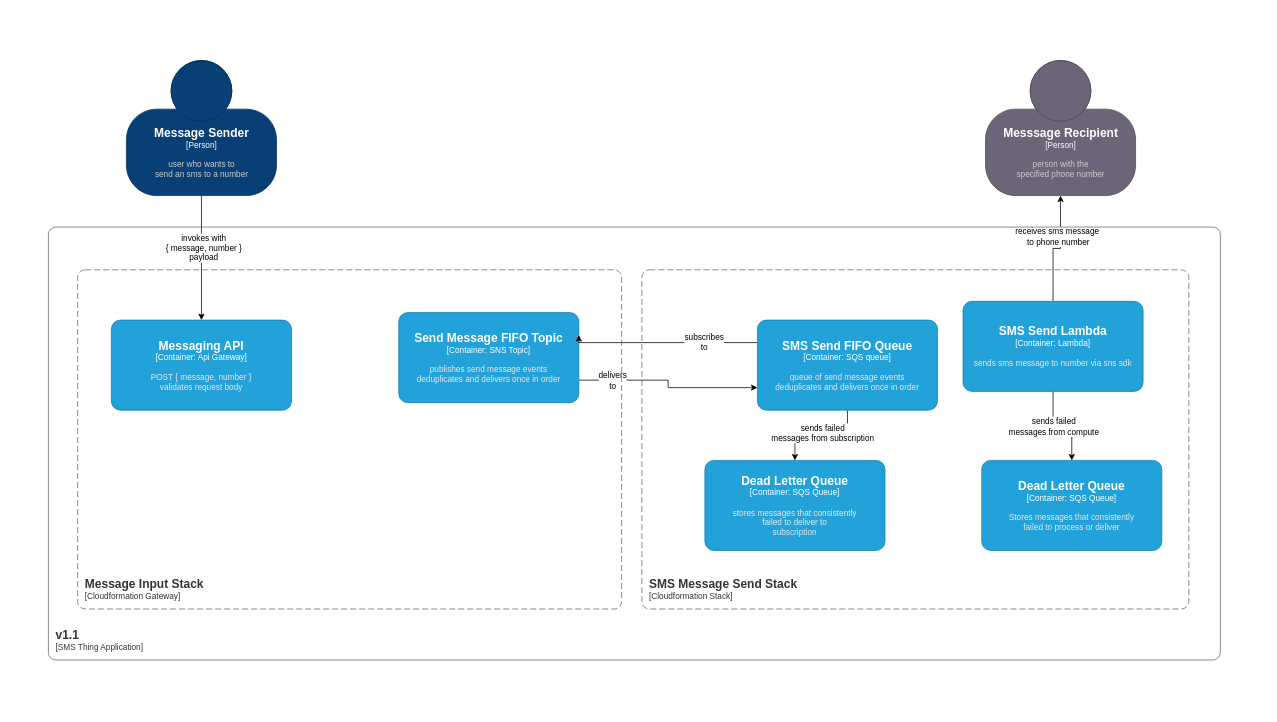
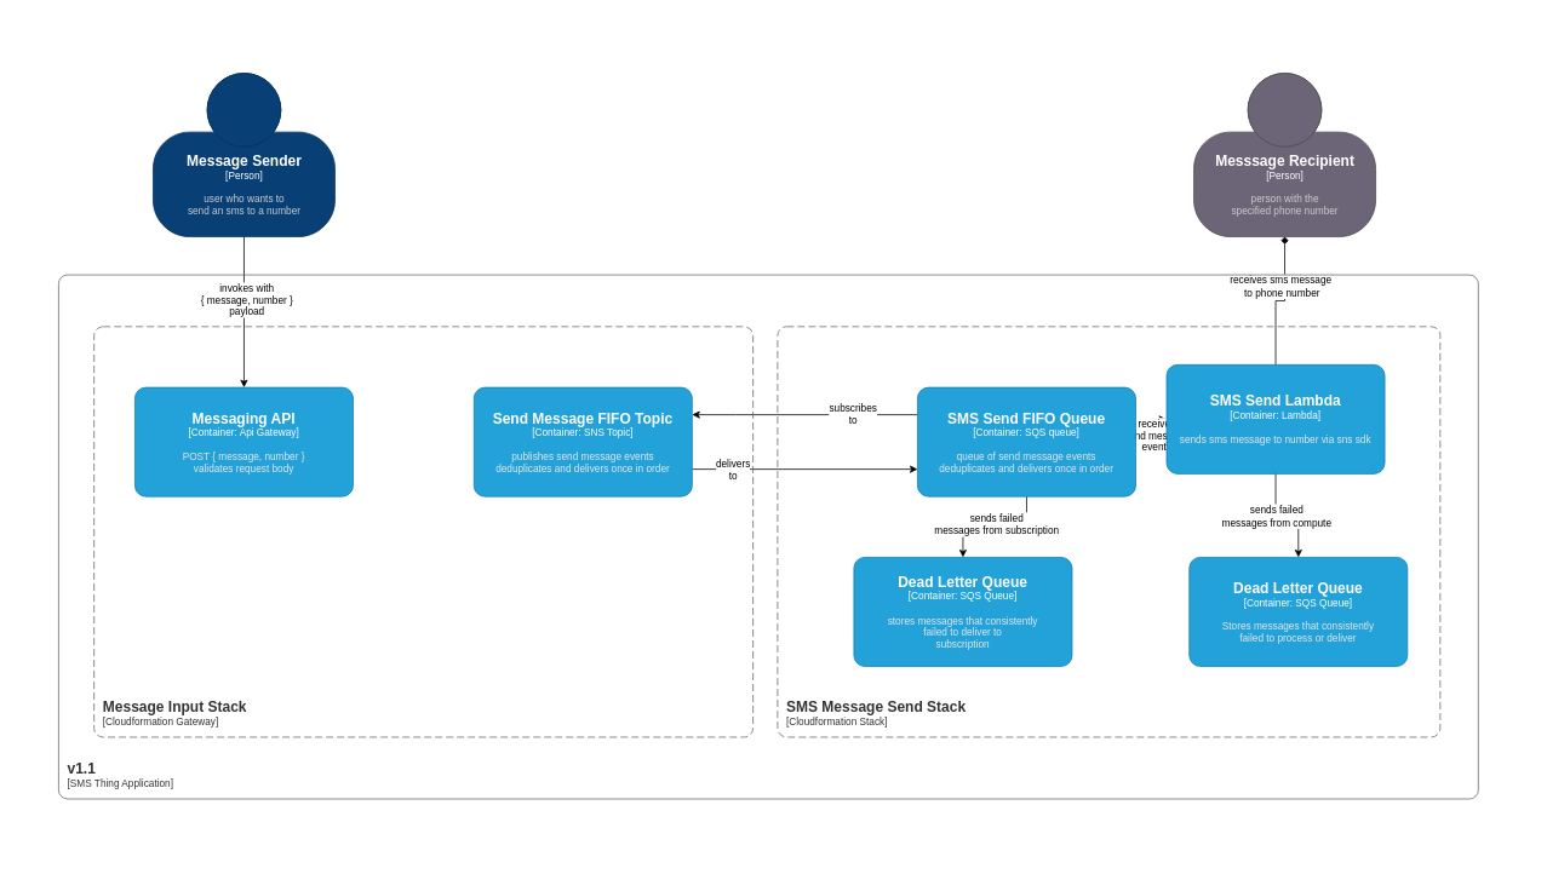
- <mxCell id="18" style="edgeStyle=orthogonalEdgeStyle;rounded=0;orthogonalLoop=1;jettySize=auto;html=1;entryX=0.5;entryY=1;entryDx=0;entryDy=0;entryPerimeter=0;" parent="1" source="22" target="23" edge="1"><mxGeometry relative="1" as="geometry" /></mxCell>
+ <mxCell id="18" style="edgeStyle=orthogonalEdgeStyle;rounded=0;orthogonalLoop=1;jettySize=auto;html=1;entryX=0.5;entryY=1;entryDx=0;entryDy=0;entryPerimeter=0;endArrow=diamond;" parent="1" source="22" target="23" edge="1"><mxGeometry relative="1" as="geometry" /></mxCell>
- <mxCell id="9" value="&lt;font style=&quot;font-size: 16px&quot;&gt;&lt;b&gt;Send Message FIFO Topic&lt;/b&gt;&lt;/font&gt;&lt;div&gt;[Container: SNS Topic]&lt;/div&gt;&lt;br&gt;&lt;div&gt;&lt;font style=&quot;font-size: 11px&quot;&gt;&lt;font color=&quot;#E6E6E6&quot;&gt;publishes send message events&#10;deduplicates and delivers once in order&lt;/font&gt;&lt;/div&gt;" style="rounded=1;whiteSpace=wrap;html=1;fontSize=11;labelBackgroundColor=none;fillColor=#23A2D9;fontColor=#ffffff;align=center;arcSize=10;strokeColor=#0E7DAD;metaEdit=1;resizable=0;points=[[0.25,0,0],[0.5,0,0],[0.75,0,0],[1,0.25,0],[1,0.5,0],[1,0.75,0],[0.75,1,0],[0.5,1,0],[0.25,1,0],[0,0.75,0],[0,0.5,0],[0,0.25,0]];" parent="1" vertex="1"><mxGeometry x="531" y="416" width="240" height="120" as="geometry" /></mxCell>
+ <mxCell id="9" value="&lt;font style=&quot;font-size: 16px&quot;&gt;&lt;b&gt;Send Message FIFO Topic&lt;/b&gt;&lt;/font&gt;&lt;div&gt;[Container: SNS Topic]&lt;/div&gt;&lt;br&gt;&lt;div&gt;&lt;font style=&quot;font-size: 11px&quot;&gt;&lt;font color=&quot;#E6E6E6&quot;&gt;publishes send message events&#10;deduplicates and delivers once in order&lt;/font&gt;&lt;/div&gt;" style="rounded=1;whiteSpace=wrap;html=1;fontSize=11;labelBackgroundColor=none;fillColor=#23A2D9;fontColor=#ffffff;align=center;arcSize=10;strokeColor=#0E7DAD;metaEdit=1;resizable=0;points=[[0.25,0,0],[0.5,0,0],[0.75,0,0],[1,0.25,0],[1,0.5,0],[1,0.75,0],[0.75,1,0],[0.5,1,0],[0.25,1,0],[0,0.75,0],[0,0.5,0],[0,0.25,0]];" parent="1" vertex="1"><mxGeometry x="521" y="426" width="240" height="120" as="geometry" /></mxCell>
+ <mxCell id="12" style="edgeStyle=orthogonalEdgeStyle;rounded=0;orthogonalLoop=1;jettySize=auto;html=1;entryX=0;entryY=0.5;entryDx=0;entryDy=0;entryPerimeter=0;" parent="1" source="17" target="22" edge="1"><mxGeometry relative="1" as="geometry" /></mxCell>
+ <mxCell id="13" value="receives&lt;br&gt;send message&lt;br&gt;events" style="edgeLabel;html=1;align=center;verticalAlign=middle;resizable=0;points=[];" parent="12" vertex="1" connectable="0"><mxGeometry x="-0.065" relative="1" as="geometry"><mxPoint x="2" as="offset" /></mxGeometry></mxCell>
